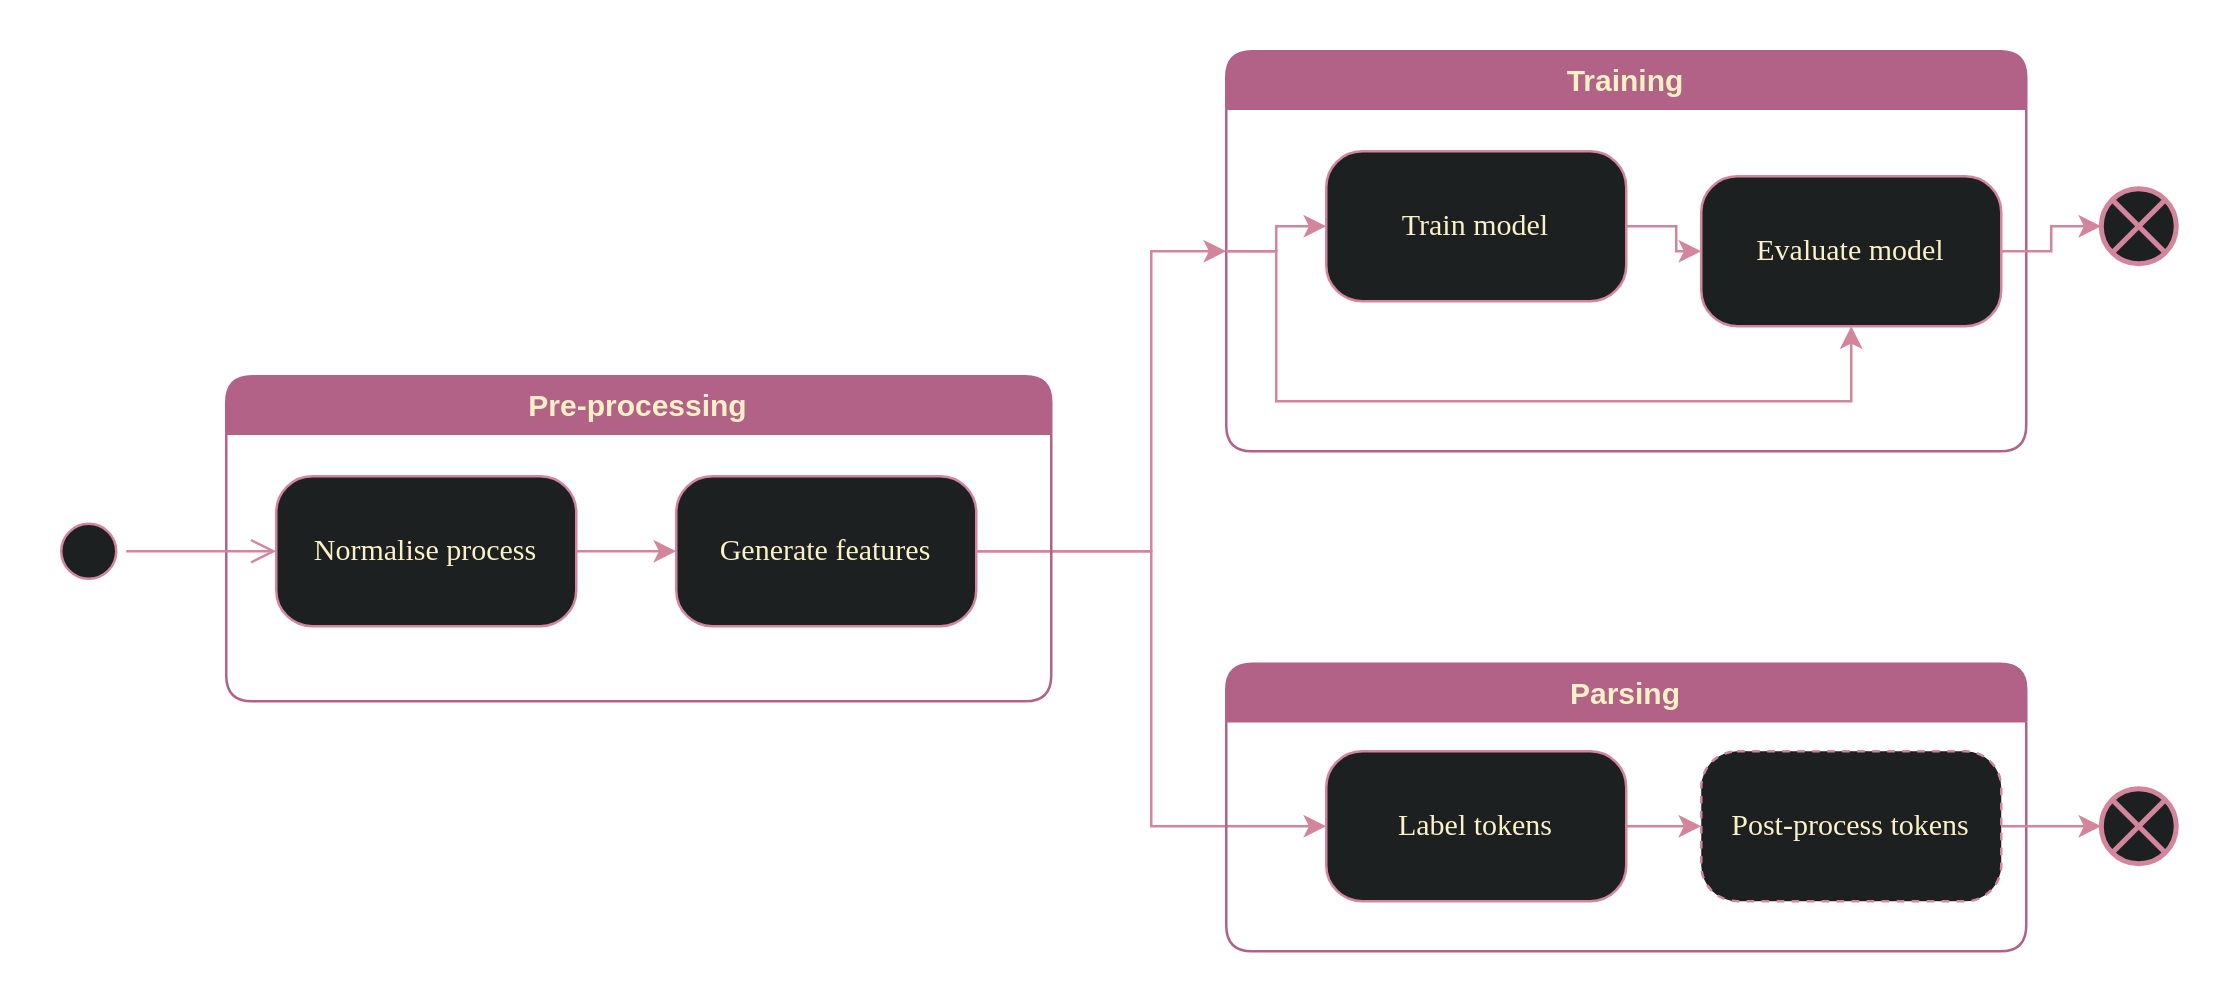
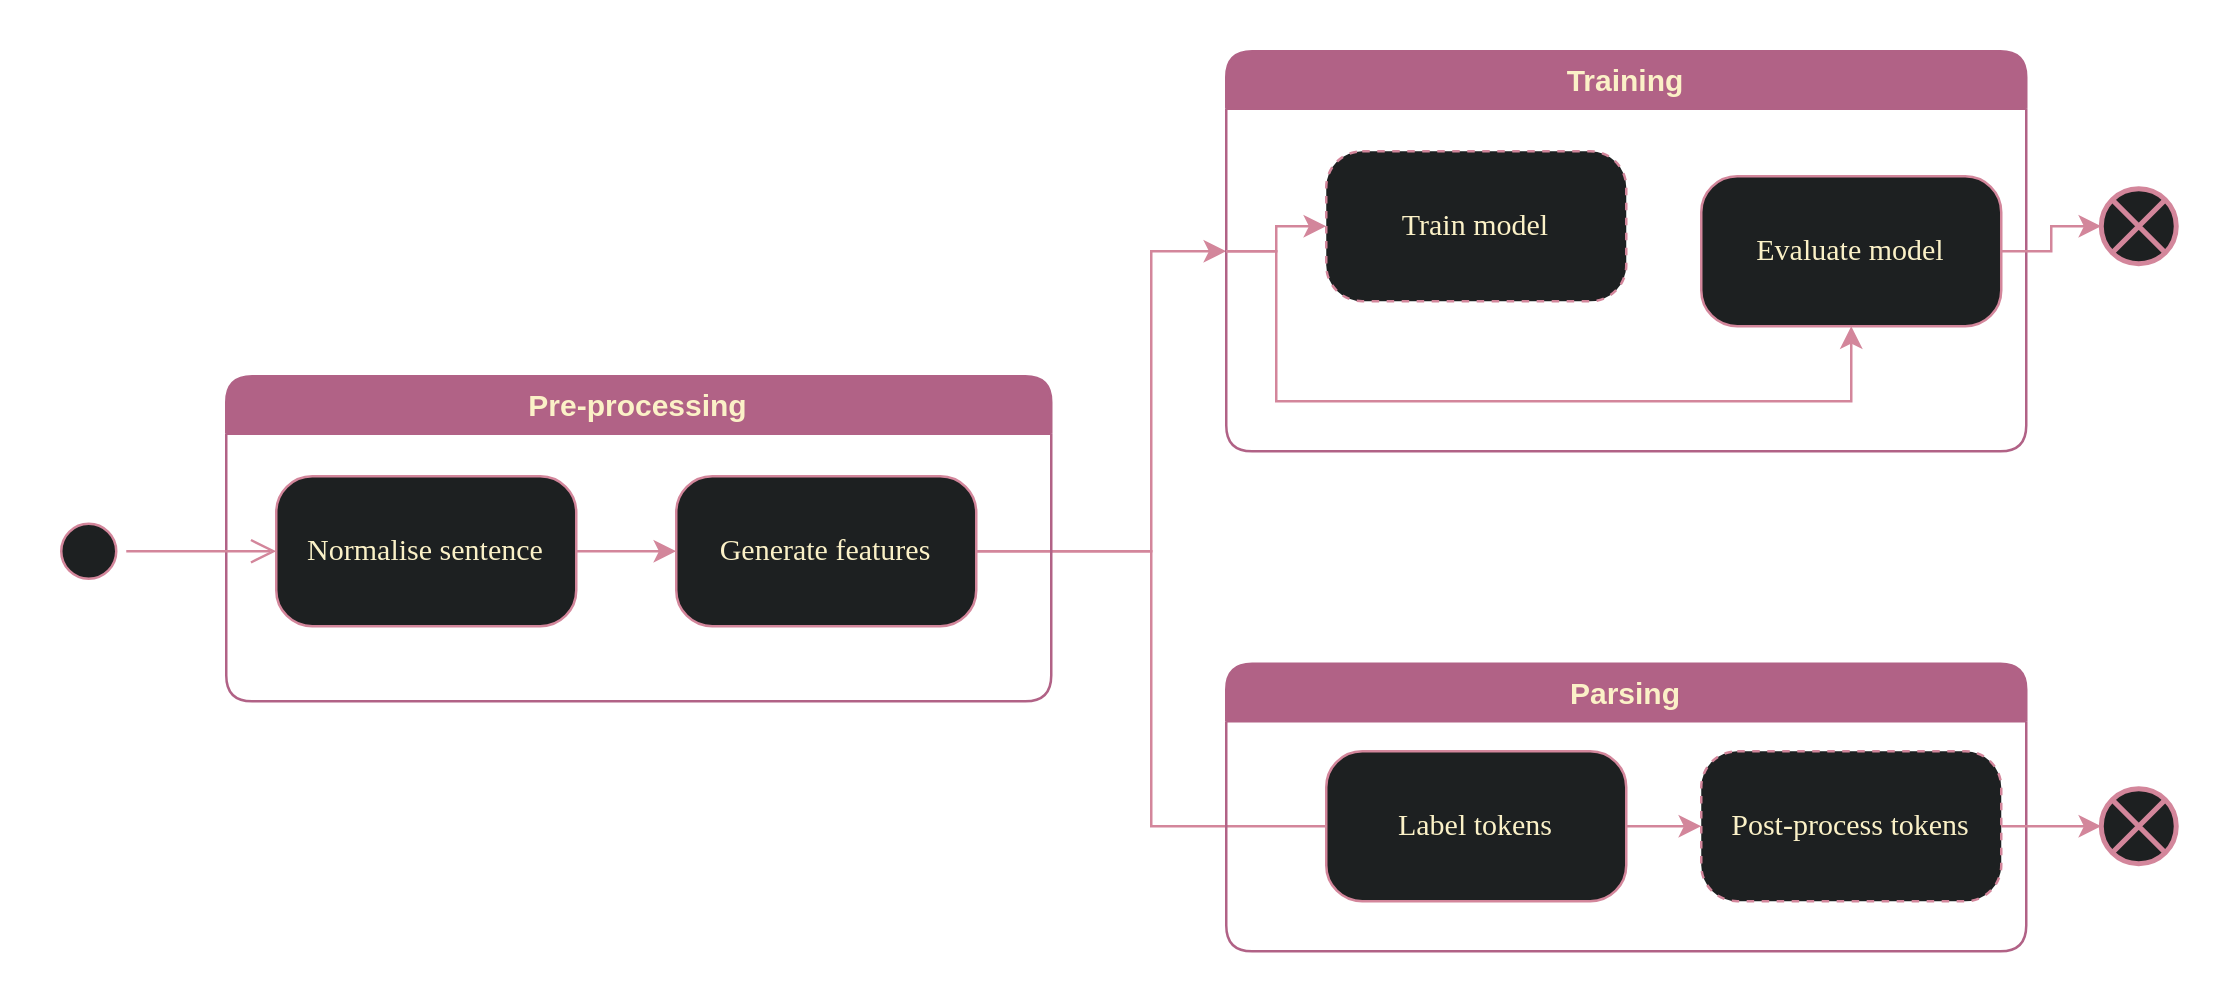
- <mxCell id="10" value="Train model" style="rounded=1;whiteSpace=wrap;html=1;arcSize=24;fillColor=#1d2021;strokeColor=#d3869b;shadow=0;comic=0;labelBackgroundColor=none;fontFamily=Verdana;fontSize=12;fontColor=#fbf1c7;align=center;" parent="7" vertex="1"><mxGeometry x="40" y="40" width="120" height="60" as="geometry" /></mxCell>
+ <mxCell id="10" value="Train model" style="rounded=1;whiteSpace=wrap;html=1;arcSize=24;fillColor=#1d2021;strokeColor=#d3869b;shadow=0;comic=0;labelBackgroundColor=none;fontFamily=Verdana;fontSize=12;fontColor=#fbf1c7;align=center;dashed=1;" parent="7" vertex="1"><mxGeometry x="40" y="40" width="120" height="60" as="geometry" /></mxCell>
- <mxCell id="12" value="" style="edgeStyle=orthogonalEdgeStyle;rounded=0;orthogonalLoop=1;jettySize=auto;html=1;strokeColor=#d3869b;" edge="1" parent="7" source="10" target="8"><mxGeometry relative="1" as="geometry" /></mxCell>
- <mxCell id="3" value="Normalise process" style="rounded=1;whiteSpace=wrap;html=1;arcSize=24;fillColor=#1d2021;strokeColor=#d3869b;shadow=0;comic=0;labelBackgroundColor=none;fontFamily=Verdana;fontSize=12;fontColor=#fbf1c7;align=center;" parent="1" vertex="1"><mxGeometry x="110" y="190" width="120" height="60" as="geometry" /></mxCell>
+ <mxCell id="3" value="Normalise sentence" style="rounded=1;whiteSpace=wrap;html=1;arcSize=24;fillColor=#1d2021;strokeColor=#d3869b;shadow=0;comic=0;labelBackgroundColor=none;fontFamily=Verdana;fontSize=12;fontColor=#fbf1c7;align=center;" parent="1" vertex="1"><mxGeometry x="110" y="190" width="120" height="60" as="geometry" /></mxCell>
- <mxCell id="4" style="edgeStyle=orthogonalEdgeStyle;rounded=0;orthogonalLoop=1;jettySize=auto;html=1;entryX=0;entryY=0.5;entryDx=0;entryDy=0;exitX=1;exitY=0.5;exitDx=0;exitDy=0;strokeColor=#d3869b;" edge="1" parent="1" source="6" target="17"><mxGeometry relative="1" as="geometry"><Array as="points"><mxPoint x="460" y="220" /><mxPoint x="460" y="330" /></Array></mxGeometry></mxCell>
+ <mxCell id="4" style="edgeStyle=orthogonalEdgeStyle;rounded=0;orthogonalLoop=1;jettySize=auto;html=1;entryX=0;entryY=0.5;entryDx=0;entryDy=0;exitX=1;exitY=0.5;exitDx=0;exitDy=0;strokeColor=#d3869b;endArrow=none;" edge="1" parent="1" source="6" target="17"><mxGeometry relative="1" as="geometry"><Array as="points"><mxPoint x="460" y="220" /><mxPoint x="460" y="330" /></Array></mxGeometry></mxCell>
